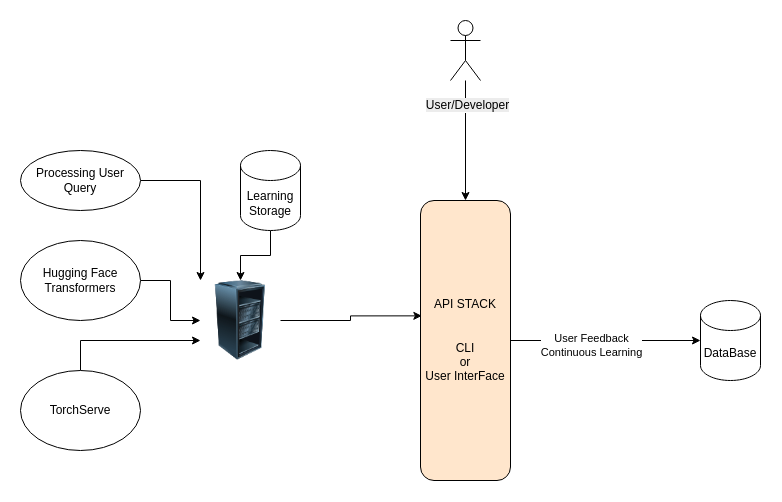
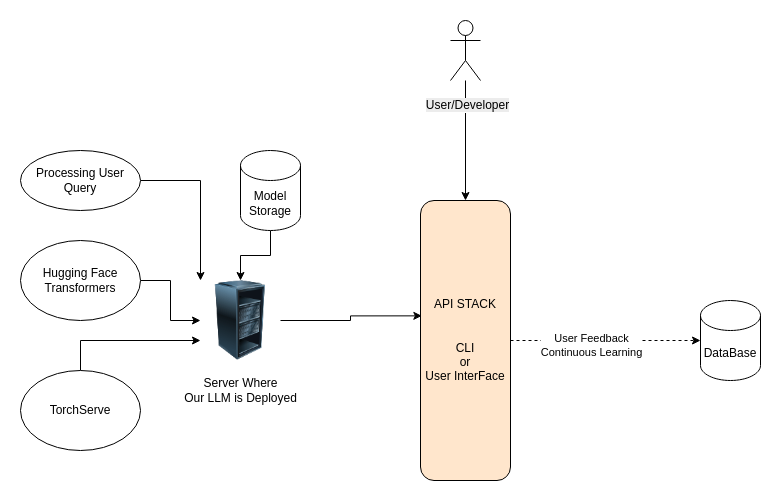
- <mxCell id="7" value="Learning Storage" style="shape=cylinder3;whiteSpace=wrap;html=1;boundedLbl=1;backgroundOutline=1;size=15;" vertex="1" parent="1"><mxGeometry x="240" y="150" width="60" height="80" as="geometry" /></mxCell>
+ <mxCell id="7" value="Model Storage" style="shape=cylinder3;whiteSpace=wrap;html=1;boundedLbl=1;backgroundOutline=1;size=15;" vertex="1" parent="1"><mxGeometry x="240" y="150" width="60" height="80" as="geometry" /></mxCell>
- <mxCell id="17" style="edgeStyle=orthogonalEdgeStyle;rounded=0;orthogonalLoop=1;jettySize=auto;html=1;entryX=0;entryY=0.5;entryDx=0;entryDy=0;entryPerimeter=0;" edge="1" parent="1" source="2" target="16"><mxGeometry relative="1" as="geometry" /></mxCell>
+ <mxCell id="17" style="edgeStyle=orthogonalEdgeStyle;rounded=0;orthogonalLoop=1;jettySize=auto;html=1;entryX=0;entryY=0.5;entryDx=0;entryDy=0;entryPerimeter=0;dashed=1;" edge="1" parent="1" source="2" target="16"><mxGeometry relative="1" as="geometry" /></mxCell>
+ <mxCell id="3" value="Server Where&lt;div&gt;Our LLM is Deployed&lt;/div&gt;" style="text;html=1;align=center;verticalAlign=middle;resizable=0;points=[];autosize=1;strokeColor=none;fillColor=none;" vertex="1" parent="1"><mxGeometry x="170" y="370" width="140" height="40" as="geometry" /></mxCell>
